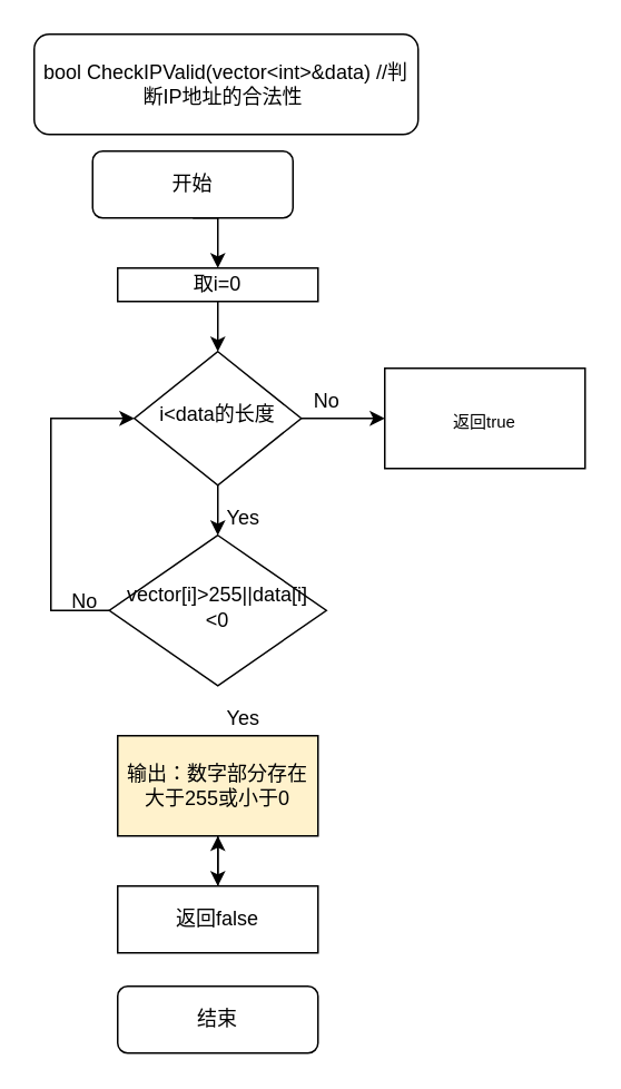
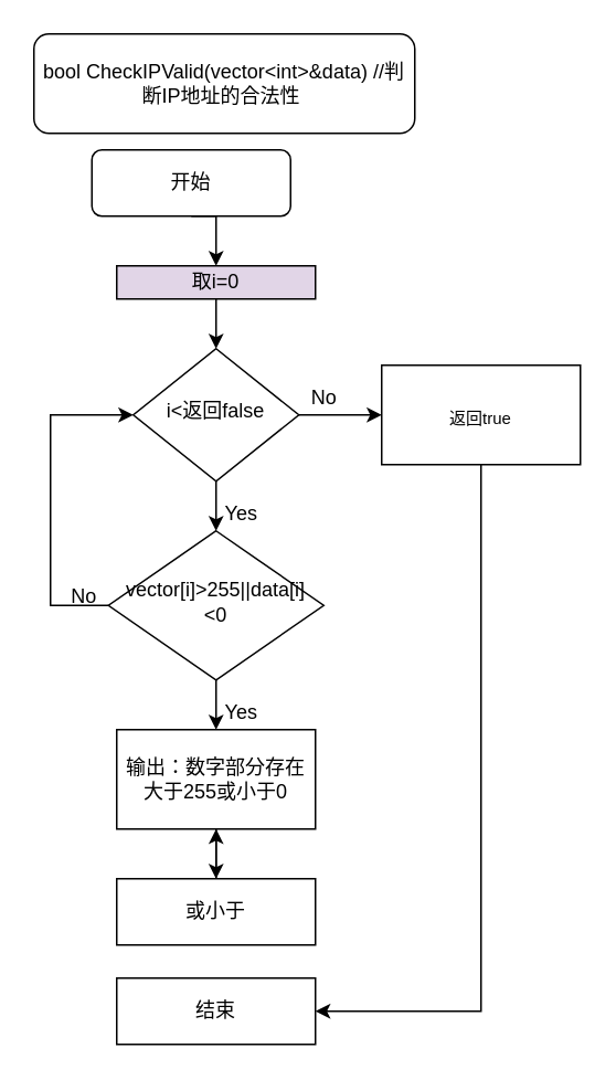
- <mxCell id="13" value="取i=0" style="rounded=0;whiteSpace=wrap;html=1;" vertex="1" parent="1"><mxGeometry x="70" y="160" width="120" height="20" as="geometry" /></mxCell>
+ <mxCell id="13" value="取i=0" style="rounded=0;whiteSpace=wrap;html=1;fillColor=#e1d5e7;" vertex="1" parent="1"><mxGeometry x="70" y="160" width="120" height="20" as="geometry" /></mxCell>
- <mxCell id="6" value="i&amp;lt;data的长度" style="rhombus;whiteSpace=wrap;html=1;shadow=0;fontFamily=Helvetica;fontSize=12;align=center;strokeWidth=1;spacing=6;spacingTop=-4;" parent="1" vertex="1"><mxGeometry x="80" y="210" width="100" height="80" as="geometry" /></mxCell>
+ <mxCell id="6" value="i&amp;lt;返回false" style="rhombus;whiteSpace=wrap;html=1;shadow=0;fontFamily=Helvetica;fontSize=12;align=center;strokeWidth=1;spacing=6;spacingTop=-4;" parent="1" vertex="1"><mxGeometry x="80" y="210" width="100" height="80" as="geometry" /></mxCell>
+ <mxCell id="7" style="edgeStyle=orthogonalEdgeStyle;rounded=0;orthogonalLoop=1;jettySize=auto;html=1;exitX=0.5;exitY=1;exitDx=0;exitDy=0;" edge="1" parent="1" source="9" target="15"><mxGeometry relative="1" as="geometry"><mxPoint x="130" y="440" as="targetPoint" /></mxGeometry></mxCell>
- <mxCell id="15" value="输出：数字部分存在大于255或小于0" style="rounded=0;whiteSpace=wrap;html=1;fillColor=#fff2cc;" vertex="1" parent="1"><mxGeometry x="70" y="440" width="120" height="60" as="geometry" /></mxCell>
+ <mxCell id="15" value="输出：数字部分存在大于255或小于0" style="rounded=0;whiteSpace=wrap;html=1;" vertex="1" parent="1"><mxGeometry x="70" y="440" width="120" height="60" as="geometry" /></mxCell>
+ <mxCell id="22" style="edgeStyle=orthogonalEdgeStyle;rounded=0;orthogonalLoop=1;jettySize=auto;html=1;fontSize=18;entryX=1;entryY=0.5;entryDx=0;entryDy=0;" edge="1" parent="1" source="23" target="10"><mxGeometry relative="1" as="geometry"><mxPoint x="290" y="610" as="targetPoint" /><Array as="points"><mxPoint x="290" y="610" /></Array></mxGeometry></mxCell>
- <mxCell id="17" value="返回false" style="rounded=0;whiteSpace=wrap;html=1;" vertex="1" parent="1"><mxGeometry x="70" y="530" width="120" height="40" as="geometry" /></mxCell>
+ <mxCell id="17" value="或小于" style="rounded=0;whiteSpace=wrap;html=1;" vertex="1" parent="1"><mxGeometry x="70" y="530" width="120" height="40" as="geometry" /></mxCell>
- <mxCell id="10" value="结束" style="rounded=1;whiteSpace=wrap;html=1;fontSize=12;glass=0;strokeWidth=1;shadow=0;" parent="1" vertex="1"><mxGeometry x="70" y="590" width="120" height="40" as="geometry" /></mxCell>
+ <mxCell id="10" value="结束" style="whiteSpace=wrap;html=1;fontSize=12;glass=0;strokeWidth=1;shadow=0;rounded=0;" parent="1" vertex="1"><mxGeometry x="70" y="590" width="120" height="40" as="geometry" /></mxCell>
